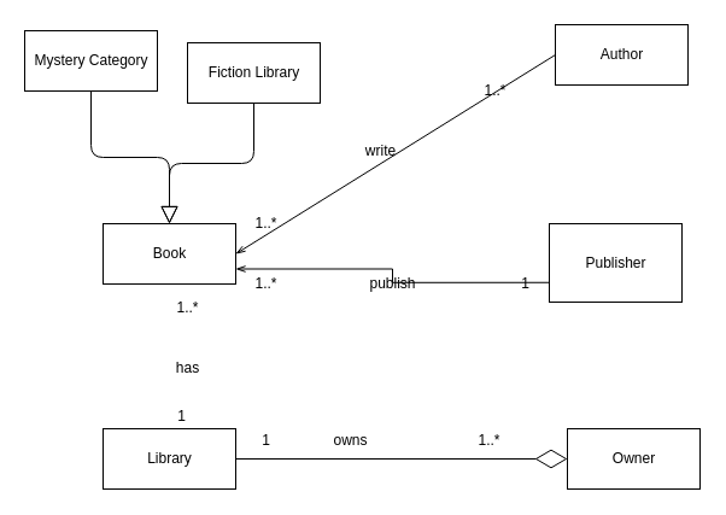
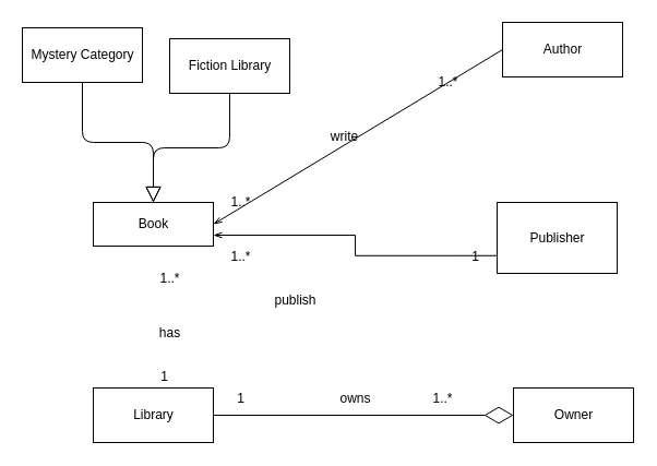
- <mxCell id="2" value="Book" style="html=1;" parent="1" vertex="1"><mxGeometry x="85" y="185" width="110" height="50" as="geometry" /></mxCell>
+ <mxCell id="2" value="Book" style="html=1;" parent="1" vertex="1"><mxGeometry x="85" y="185" width="110" height="40" as="geometry" /></mxCell>
- <mxCell id="22" value="publish" style="text;html=1;align=center;verticalAlign=middle;resizable=0;points=[];autosize=1;" vertex="1" parent="1"><mxGeometry x="300" y="225" width="50" height="20" as="geometry" /></mxCell>
+ <mxCell id="22" value="publish" style="text;html=1;align=center;verticalAlign=middle;resizable=0;points=[];autosize=1;" vertex="1" parent="1"><mxGeometry x="245" y="265" width="50" height="20" as="geometry" /></mxCell>
- <mxCell id="19" value="owns" style="text;html=1;align=center;verticalAlign=middle;resizable=0;points=[];autosize=1;" vertex="1" parent="1"><mxGeometry x="270" y="355" width="40" height="20" as="geometry" /></mxCell>
+ <mxCell id="19" value="owns" style="text;html=1;align=center;verticalAlign=middle;resizable=0;points=[];autosize=1;" vertex="1" parent="1"><mxGeometry x="305" y="355" width="40" height="20" as="geometry" /></mxCell>
